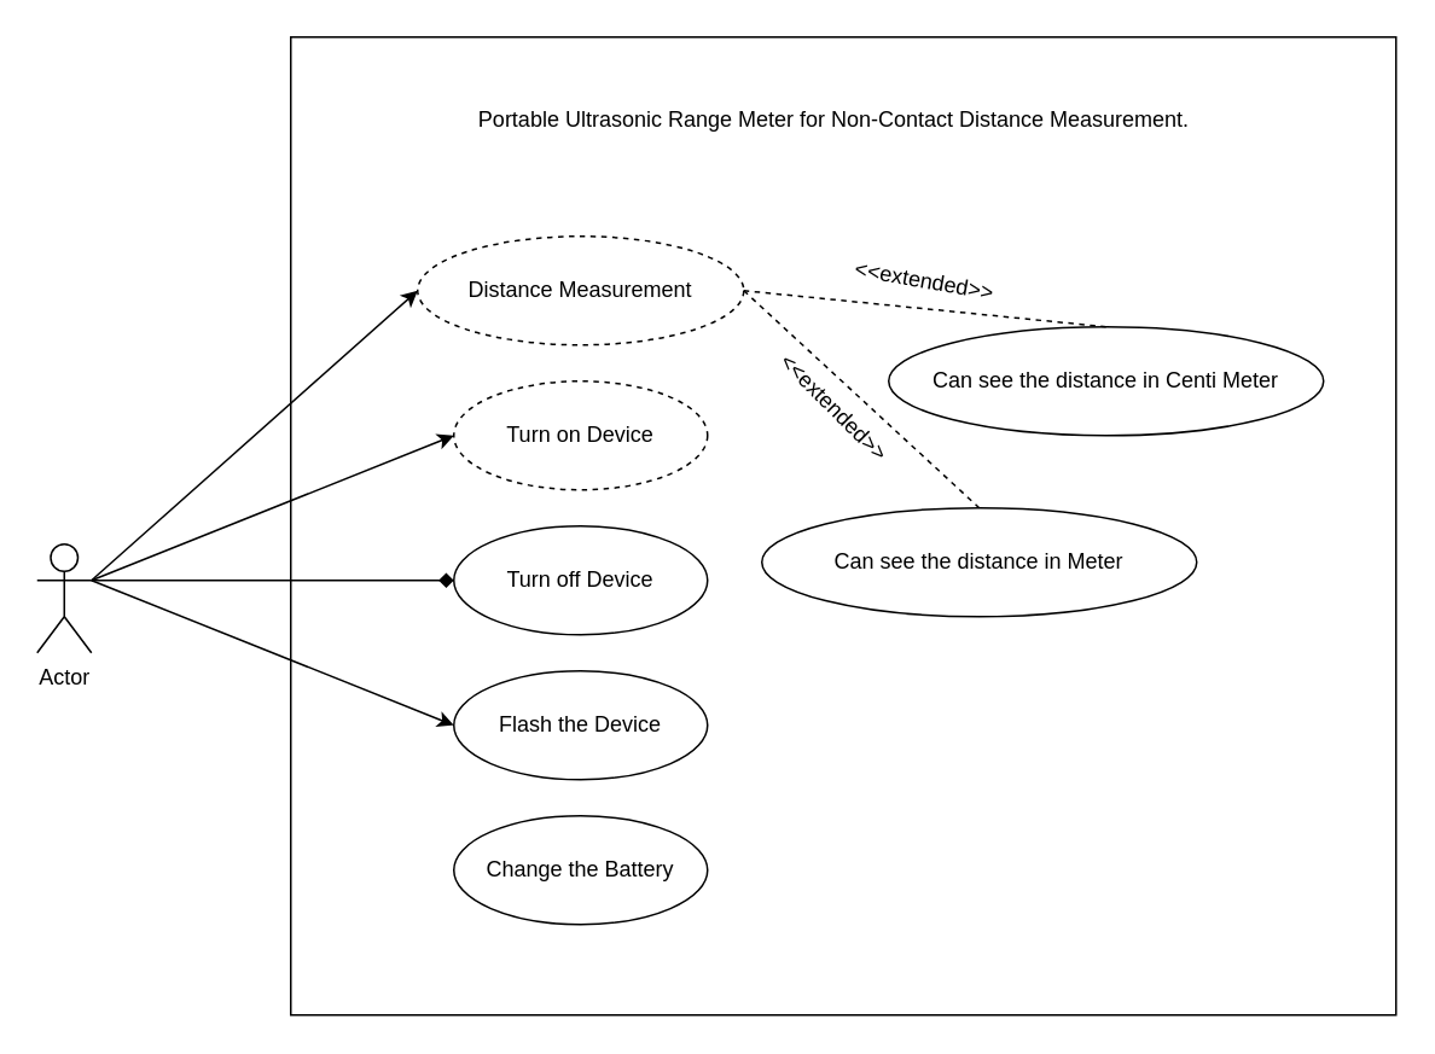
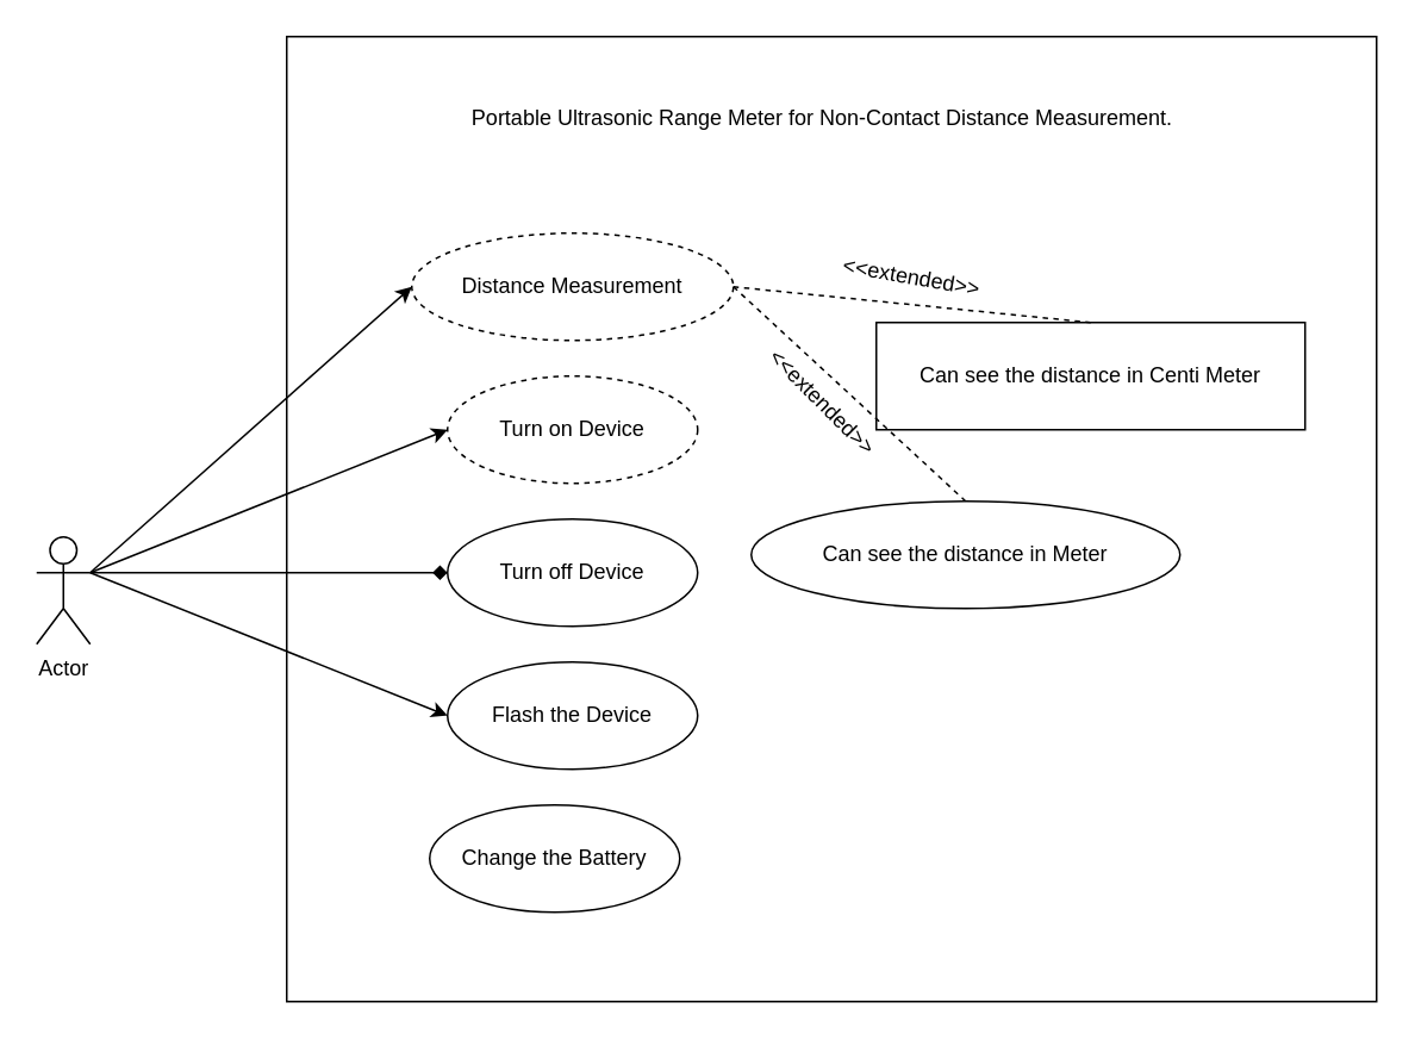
- <mxCell id="4" value="&lt;div&gt;Can see the distance in Centi Meter&lt;/div&gt;" style="ellipse;whiteSpace=wrap;html=1;" vertex="1" parent="1"><mxGeometry x="490" y="180" width="240" height="60" as="geometry" /></mxCell>
+ <mxCell id="4" value="&lt;div&gt;Can see the distance in Centi Meter&lt;/div&gt;" style="whiteSpace=wrap;html=1;rounded=0;" vertex="1" parent="1"><mxGeometry x="490" y="180" width="240" height="60" as="geometry" /></mxCell>
- <mxCell id="9" value="Change the Battery" style="ellipse;whiteSpace=wrap;html=1;" vertex="1" parent="1"><mxGeometry x="250" y="450" width="140" height="60" as="geometry" /></mxCell>
+ <mxCell id="9" value="Change the Battery" style="ellipse;whiteSpace=wrap;html=1;" vertex="1" parent="1"><mxGeometry x="240" y="450" width="140" height="60" as="geometry" /></mxCell>
